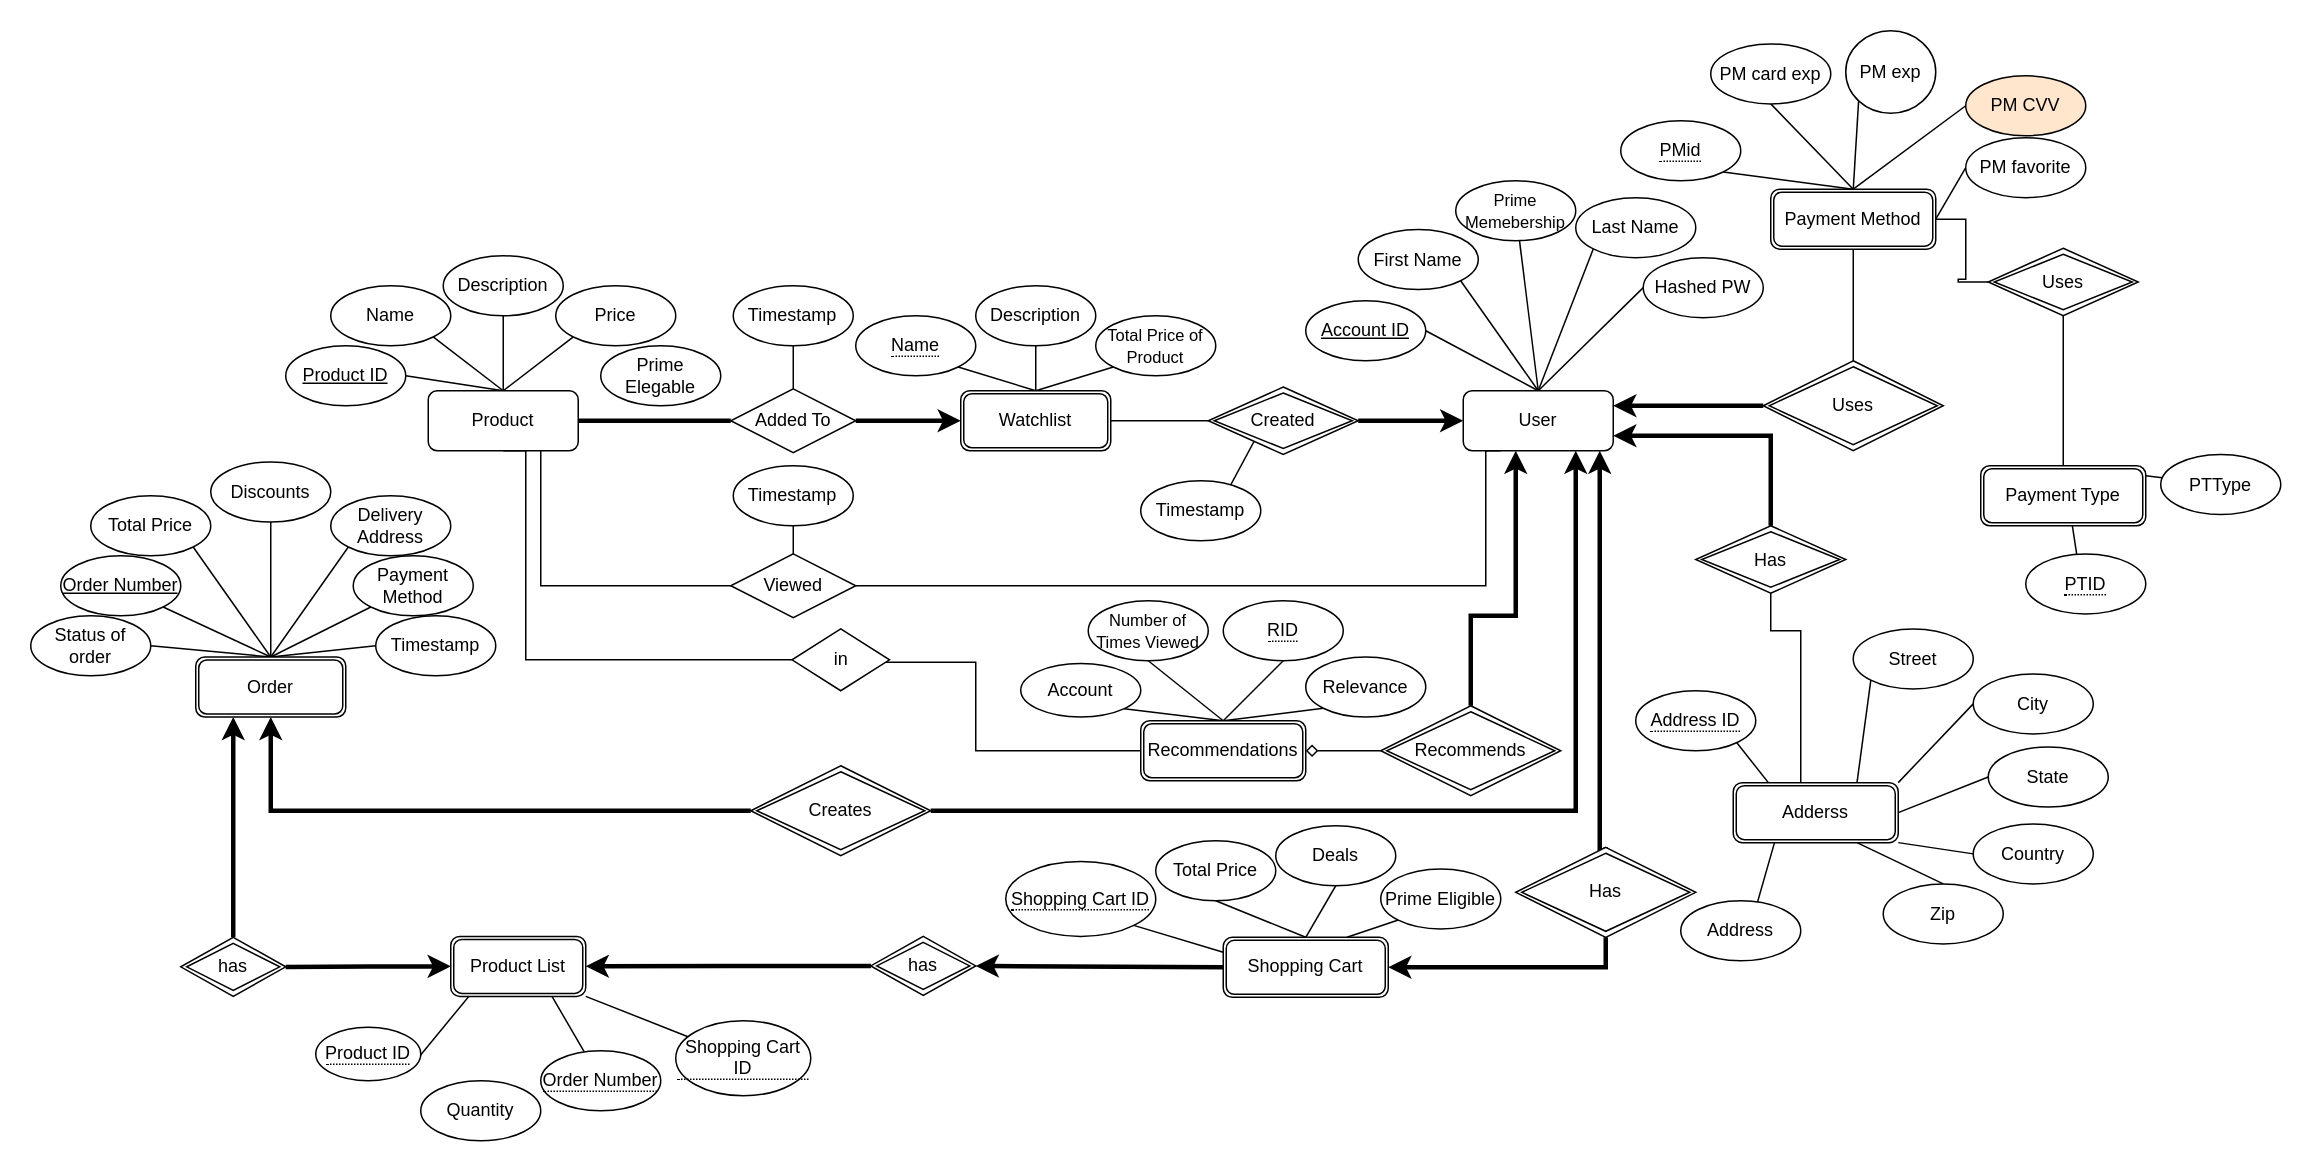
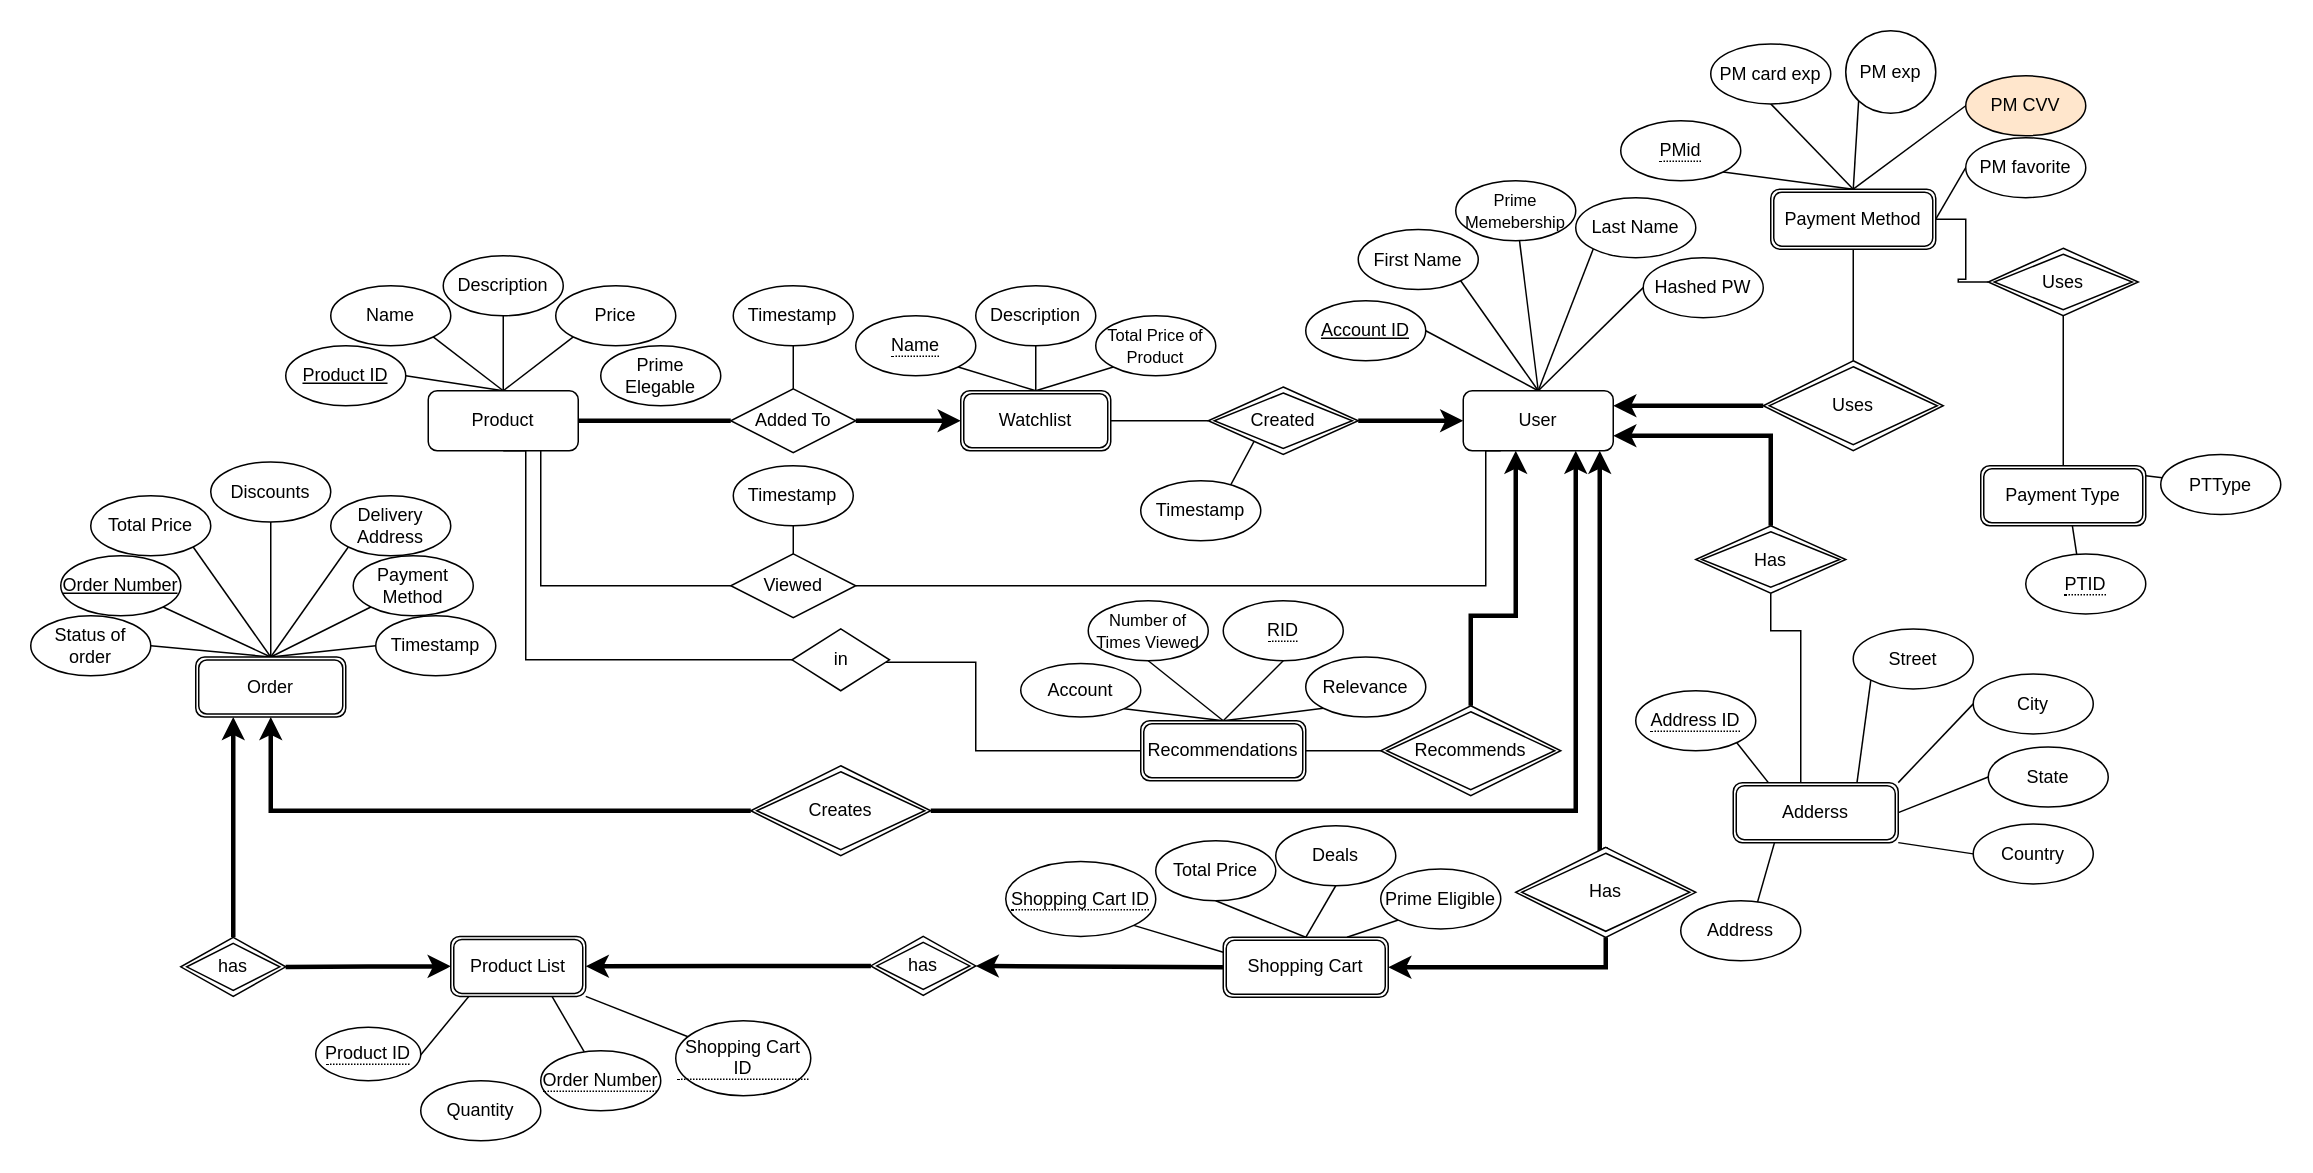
- <mxCell id="69" style="edgeStyle=orthogonalEdgeStyle;rounded=0;orthogonalLoop=1;jettySize=auto;html=1;exitX=0;exitY=0.5;exitDx=0;exitDy=0;entryX=1;entryY=0.5;entryDx=0;entryDy=0;startArrow=none;startFill=0;endArrow=diamond;endFill=0;strokeWidth=1;" parent="1" source="70" target="64" edge="1"><mxGeometry relative="1" as="geometry"><Array as="points"><mxPoint x="890" y="500" /><mxPoint x="890" y="500" /></Array></mxGeometry></mxCell>
+ <mxCell id="69" style="edgeStyle=orthogonalEdgeStyle;rounded=0;orthogonalLoop=1;jettySize=auto;html=1;exitX=0;exitY=0.5;exitDx=0;exitDy=0;entryX=1;entryY=0.5;entryDx=0;entryDy=0;startArrow=none;startFill=0;endArrow=none;endFill=0;strokeWidth=1;" parent="1" source="70" target="64" edge="1"><mxGeometry relative="1" as="geometry"><Array as="points"><mxPoint x="890" y="500" /><mxPoint x="890" y="500" /></Array></mxGeometry></mxCell>
- <mxCell id="135" style="edgeStyle=none;rounded=0;orthogonalLoop=1;jettySize=auto;html=1;exitX=0.5;exitY=0;exitDx=0;exitDy=0;entryX=0.75;entryY=1;entryDx=0;entryDy=0;endArrow=none;endFill=0;strokeWidth=1;" parent="1" source="136" target="124" edge="1"><mxGeometry relative="1" as="geometry" /></mxCell>
- <mxCell id="136" value="Zip&lt;br&gt;" style="ellipse;whiteSpace=wrap;html=1;" parent="1" vertex="1"><mxGeometry x="1255" y="588.75" width="80" height="40" as="geometry" /></mxCell>
